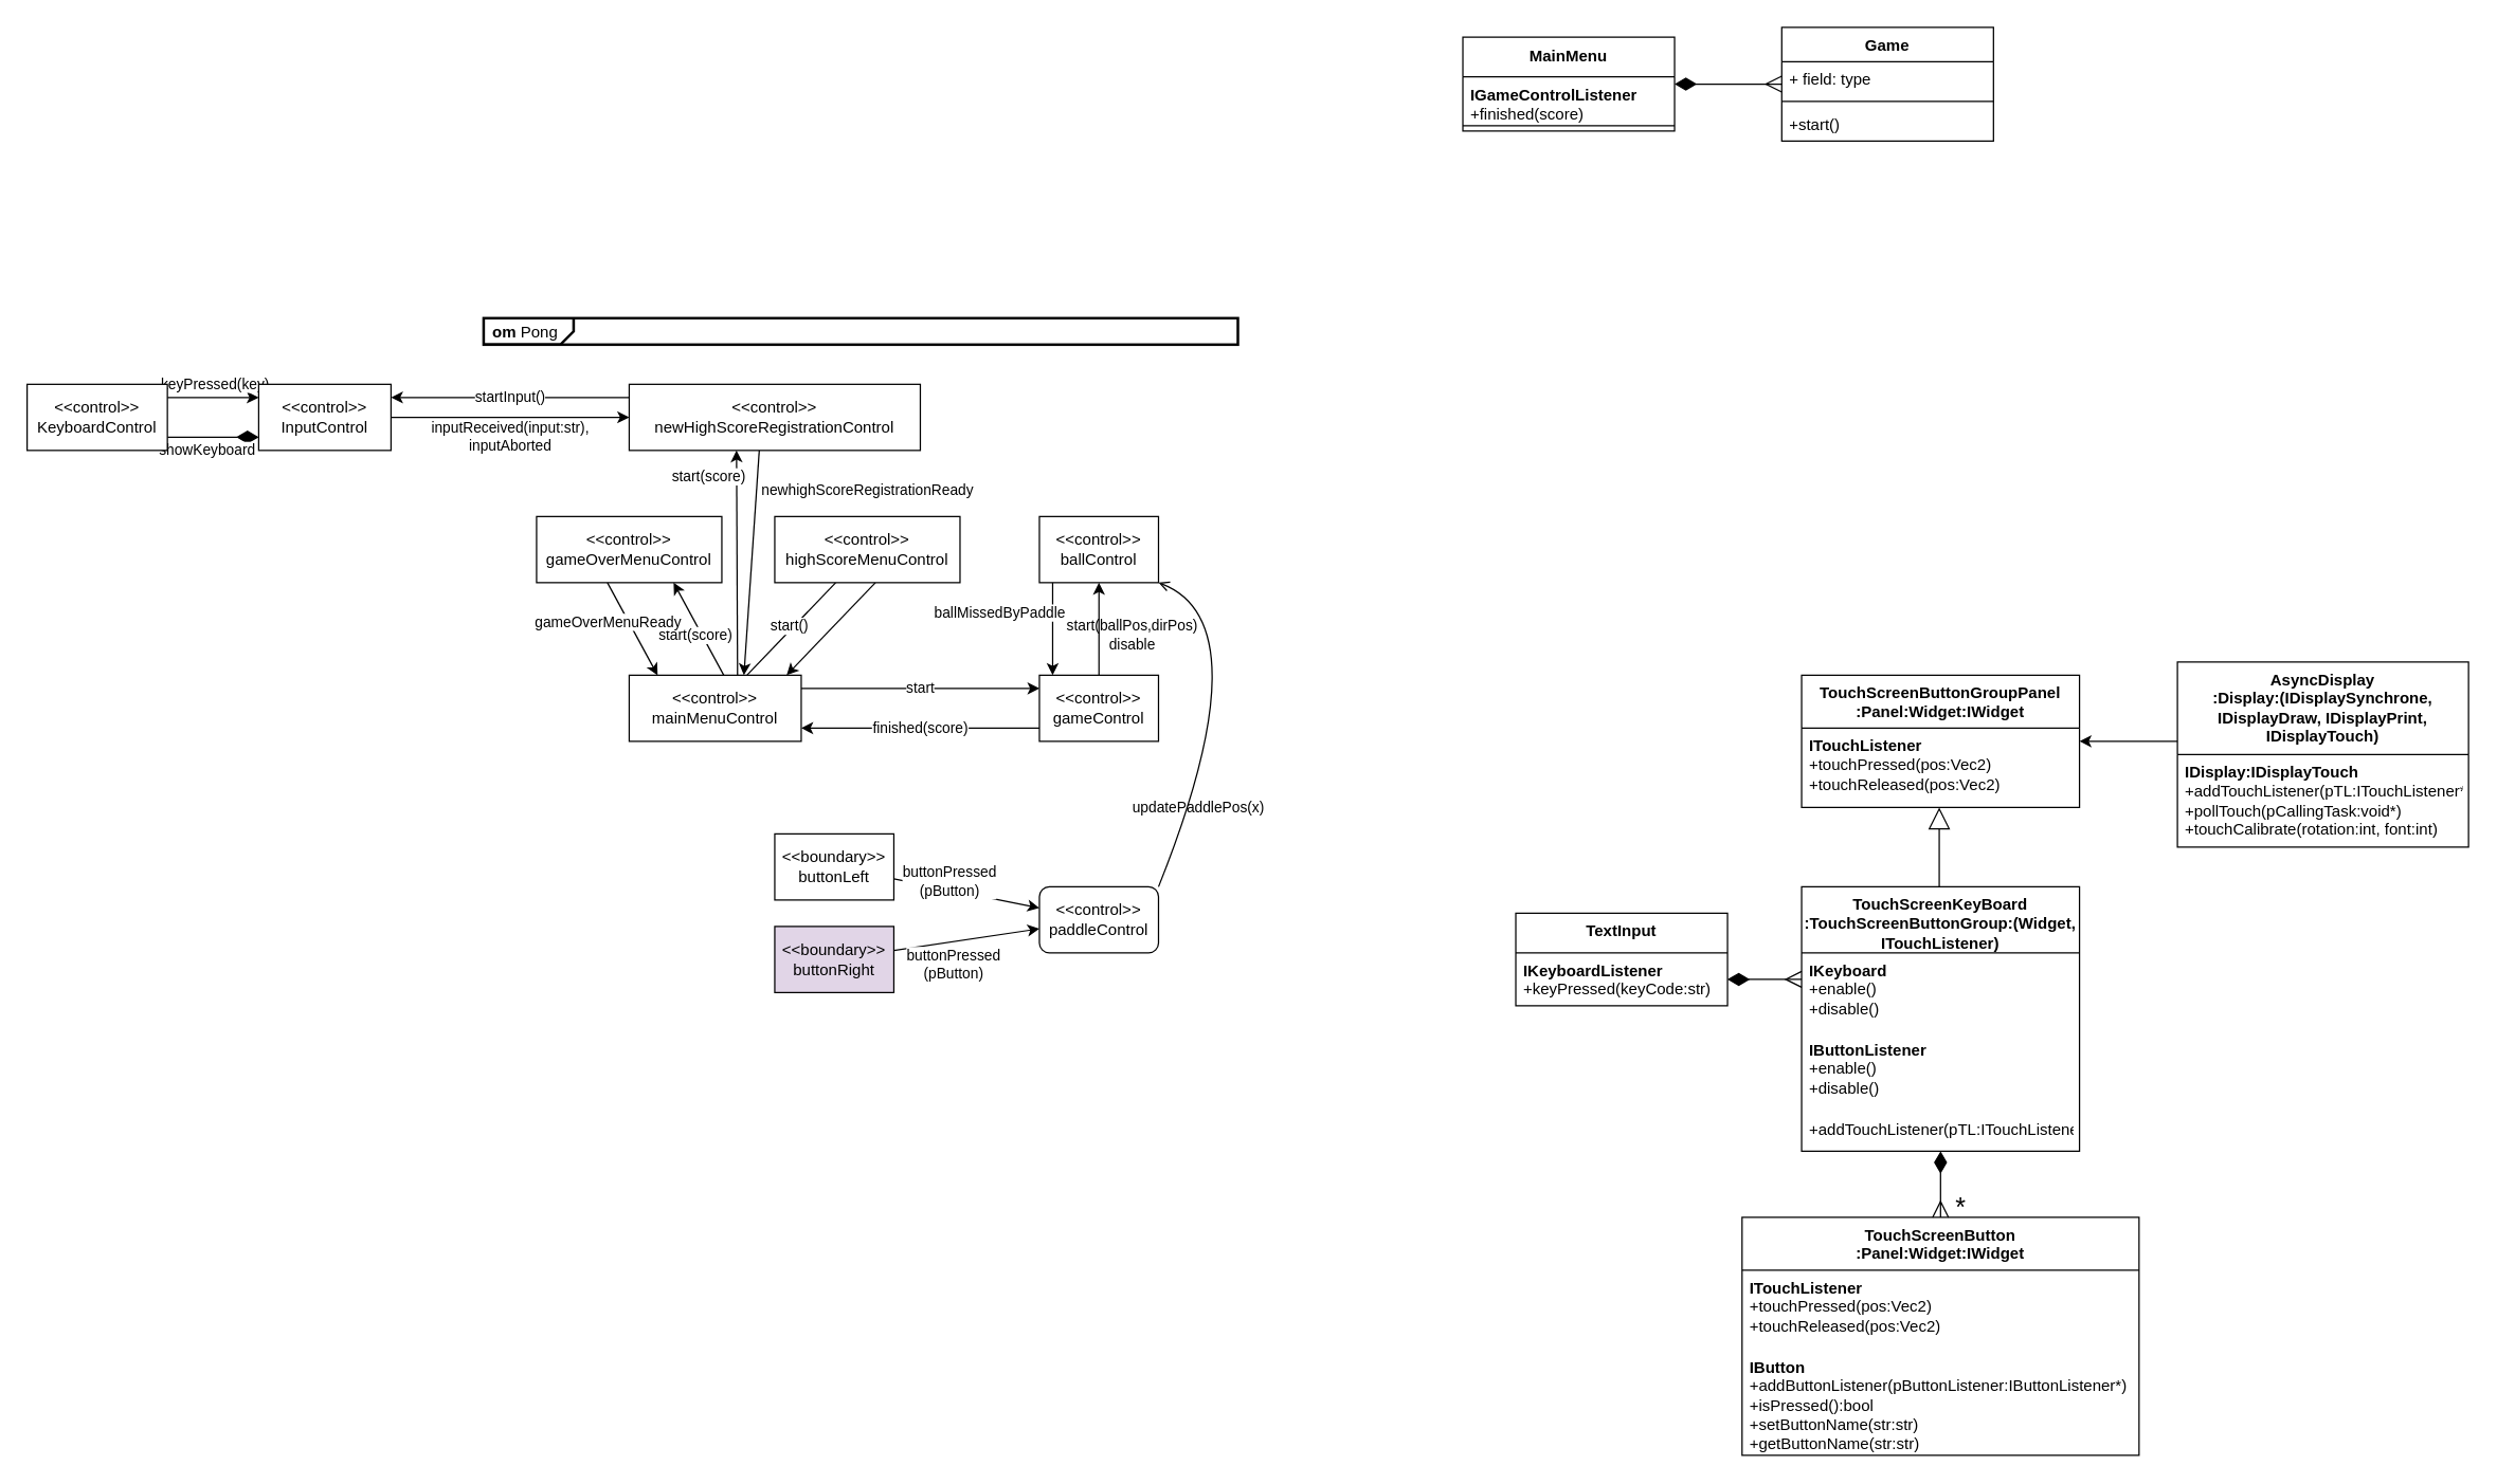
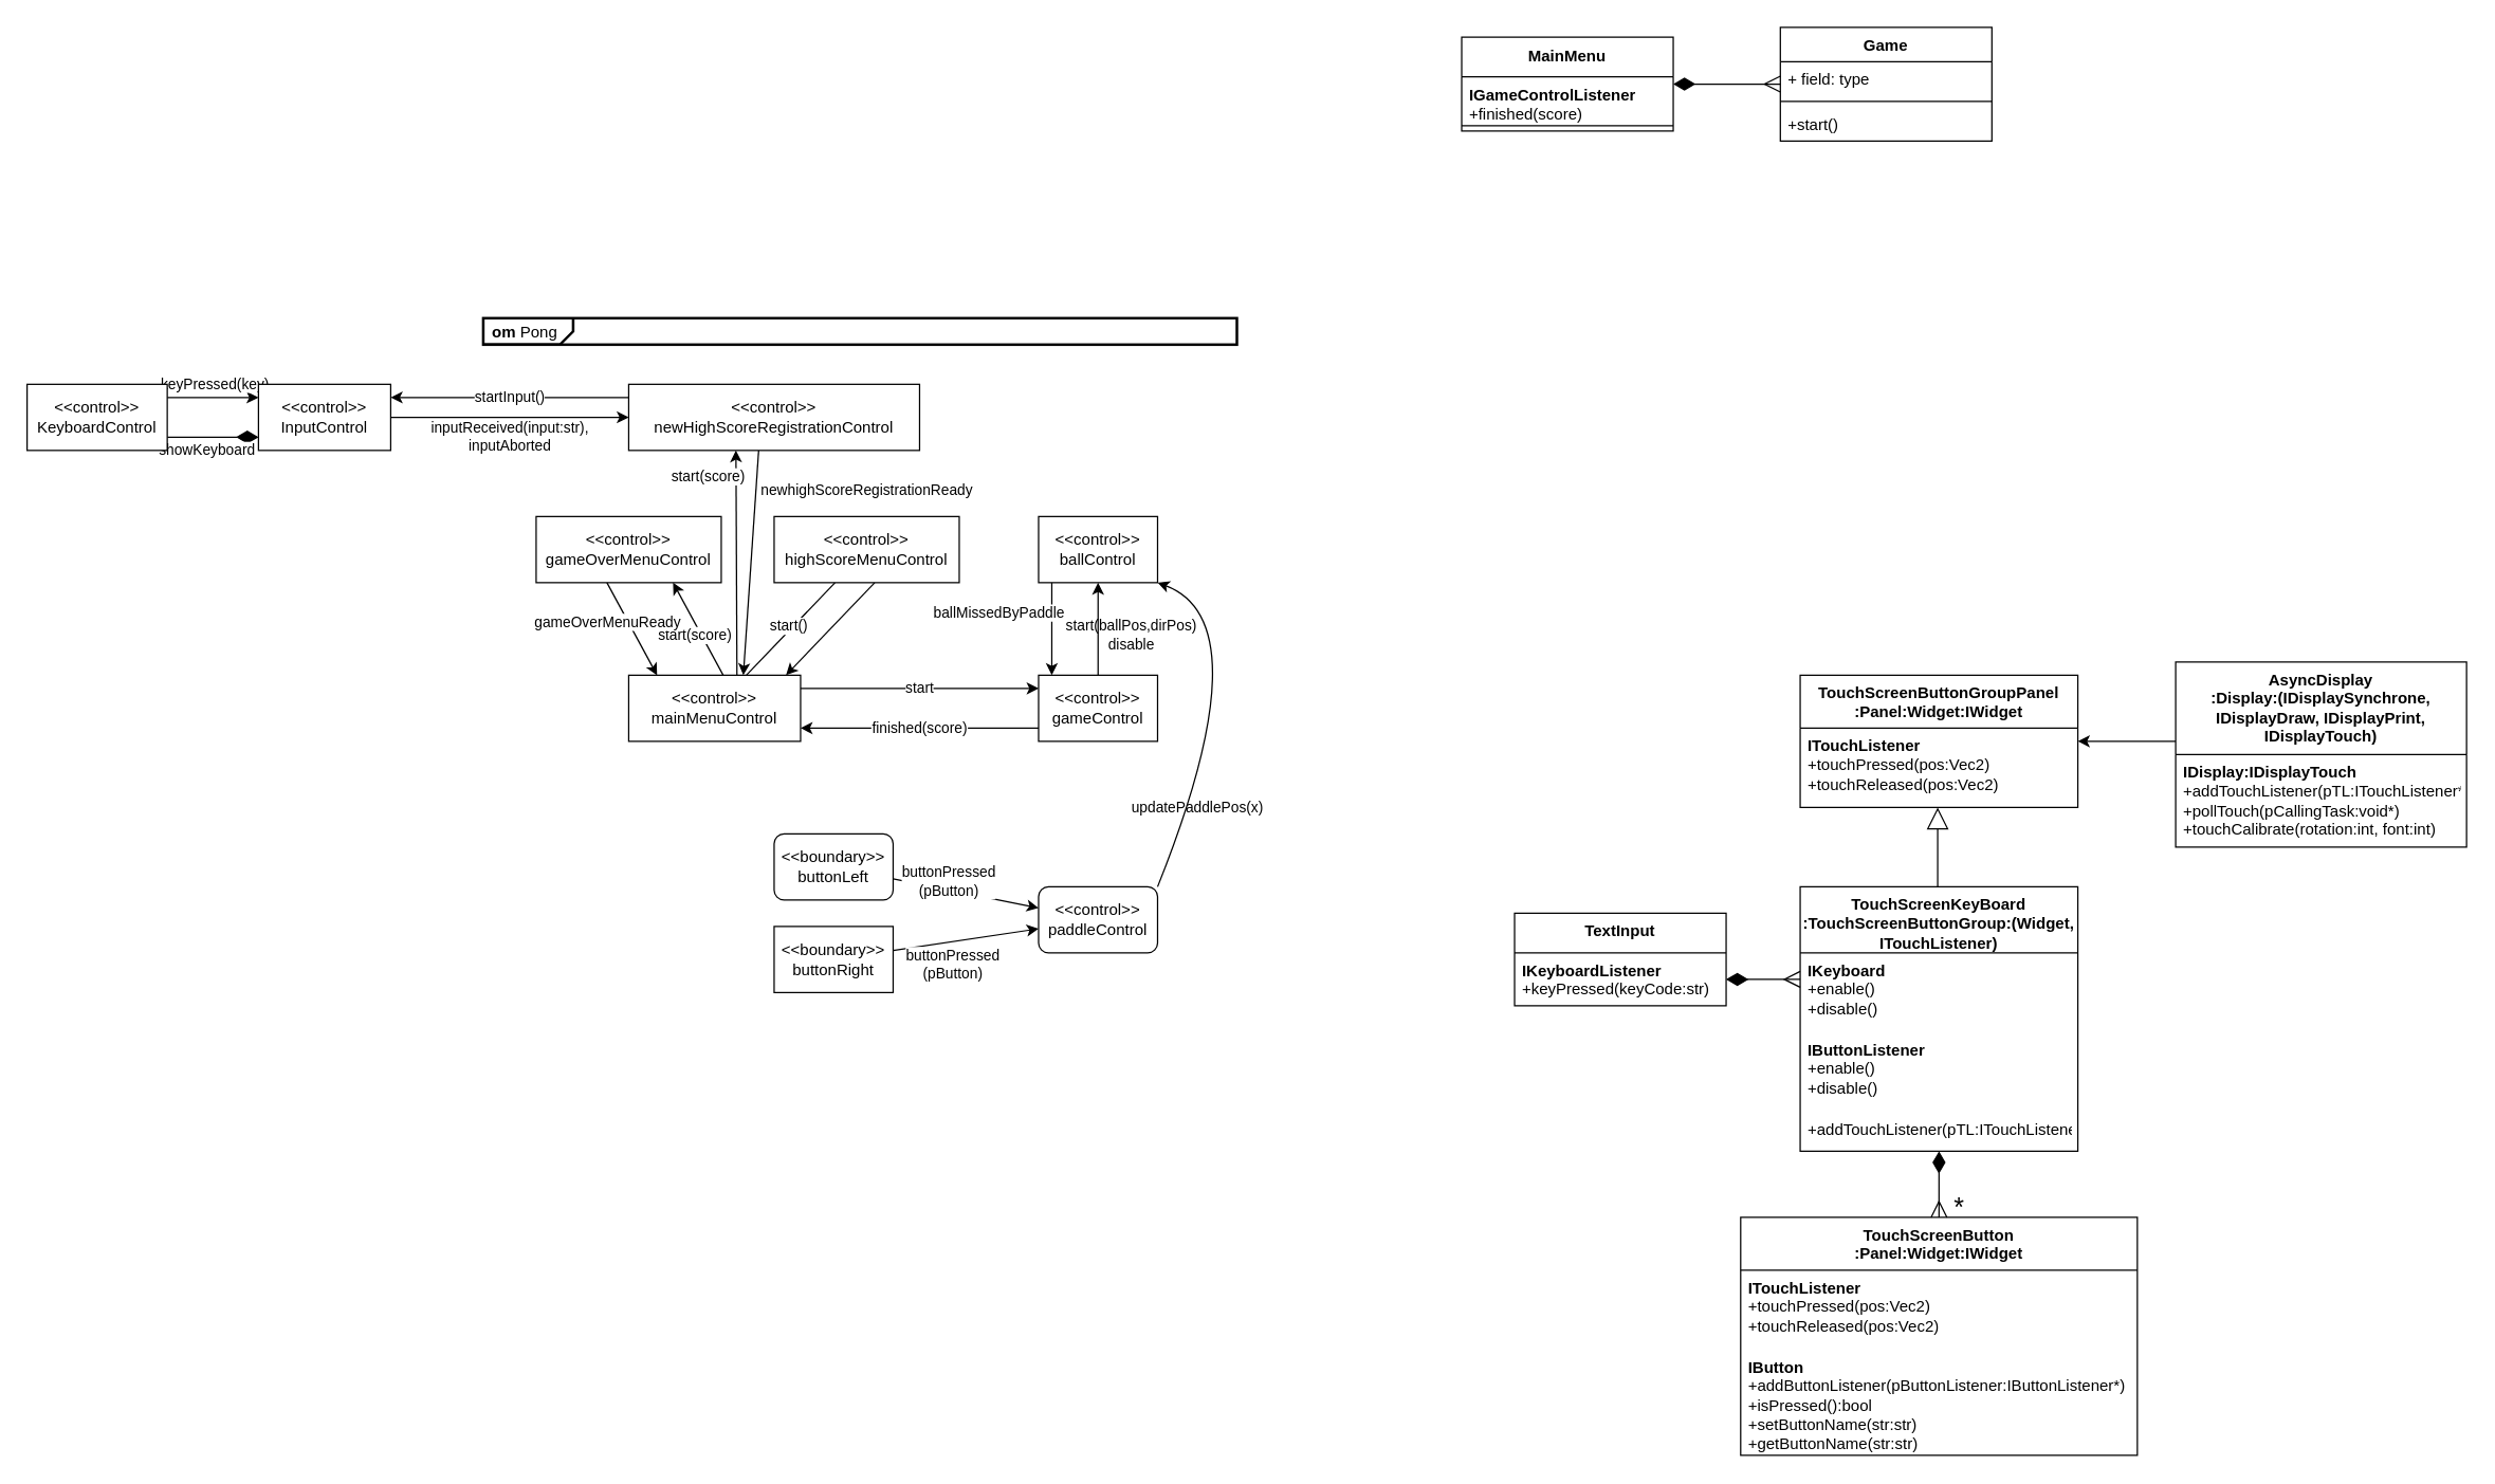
- <mxCell id="13" value="updatePaddlePos(x)" style="orthogonalLoop=1;jettySize=auto;html=1;labelBackgroundColor=none;exitX=1;exitY=0;exitDx=0;exitDy=0;entryX=1;entryY=1;entryDx=0;entryDy=0;curved=1;endArrow=open;" parent="1" source="10" target="9" edge="1"><mxGeometry x="-0.556" y="-6" relative="1" as="geometry"><mxPoint x="885" y="645" as="sourcePoint" /><mxPoint x="1048" y="460" as="targetPoint" /><mxPoint as="offset" /><Array as="points"><mxPoint x="955" y="470" /></Array></mxGeometry></mxCell>
+ <mxCell id="13" value="updatePaddlePos(x)" style="orthogonalLoop=1;jettySize=auto;html=1;labelBackgroundColor=none;exitX=1;exitY=0;exitDx=0;exitDy=0;entryX=1;entryY=1;entryDx=0;entryDy=0;curved=1;" parent="1" source="10" target="9" edge="1"><mxGeometry x="-0.556" y="-6" relative="1" as="geometry"><mxPoint x="885" y="645" as="sourcePoint" /><mxPoint x="1048" y="460" as="targetPoint" /><mxPoint as="offset" /><Array as="points"><mxPoint x="955" y="470" /></Array></mxGeometry></mxCell>
- <mxCell id="6" value="&amp;lt;&amp;lt;boundary&amp;gt;&amp;gt;&lt;br&gt;buttonLeft" style="rounded=0;whiteSpace=wrap;html=1;" parent="1" vertex="1"><mxGeometry x="585" y="630" width="90" height="50" as="geometry" /></mxCell>
+ <mxCell id="6" value="&amp;lt;&amp;lt;boundary&amp;gt;&amp;gt;&lt;br&gt;buttonLeft" style="whiteSpace=wrap;html=1;rounded=1;" parent="1" vertex="1"><mxGeometry x="585" y="630" width="90" height="50" as="geometry" /></mxCell>
- <mxCell id="7" value="&amp;lt;&amp;lt;boundary&amp;gt;&amp;gt;&lt;br&gt;buttonRight" style="rounded=0;whiteSpace=wrap;html=1;fillColor=#e1d5e7;" parent="1" vertex="1"><mxGeometry x="585" y="700" width="90" height="50" as="geometry" /></mxCell>
+ <mxCell id="7" value="&amp;lt;&amp;lt;boundary&amp;gt;&amp;gt;&lt;br&gt;buttonRight" style="rounded=0;whiteSpace=wrap;html=1;" parent="1" vertex="1"><mxGeometry x="585" y="700" width="90" height="50" as="geometry" /></mxCell>
